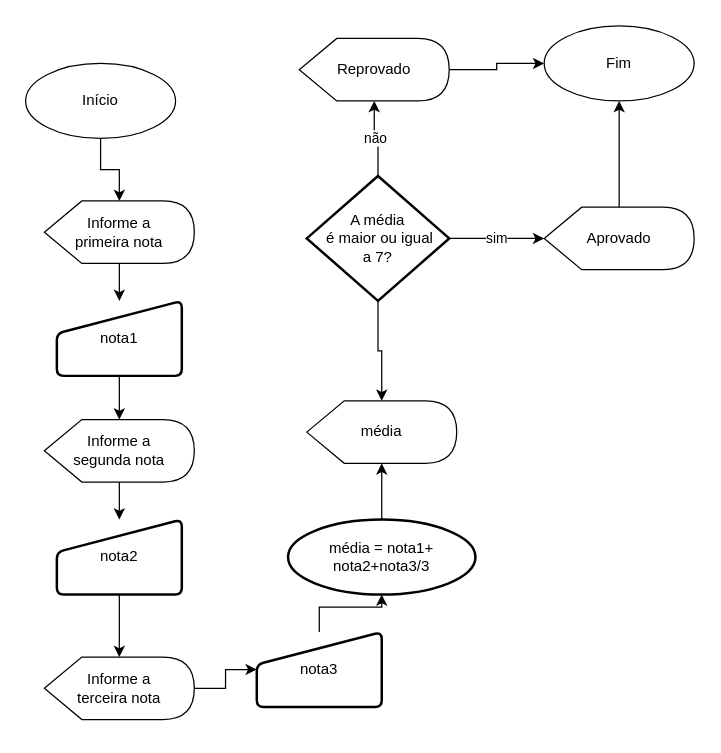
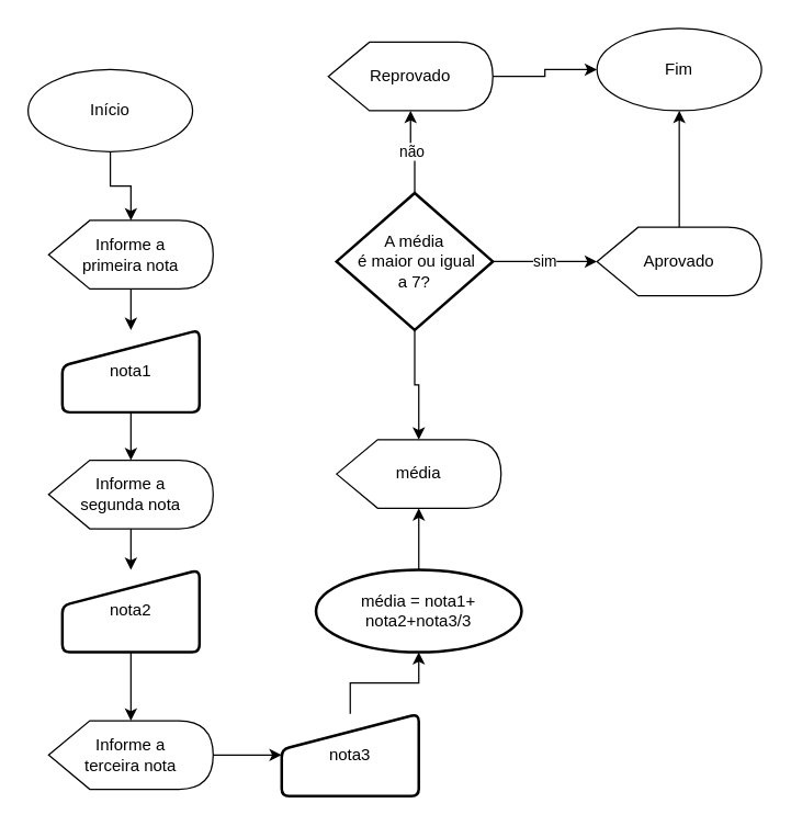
- <mxCell id="15" value="nota3" style="html=1;strokeWidth=2;shape=manualInput;whiteSpace=wrap;rounded=1;size=26;arcSize=11;" vertex="1" parent="1"><mxGeometry x="205" y="505" width="100" height="60" as="geometry" /></mxCell>
+ <mxCell id="15" value="nota3" style="html=1;strokeWidth=2;shape=manualInput;whiteSpace=wrap;rounded=1;size=26;arcSize=11;" vertex="1" parent="1"><mxGeometry x="205" y="520" width="100" height="60" as="geometry" /></mxCell>
